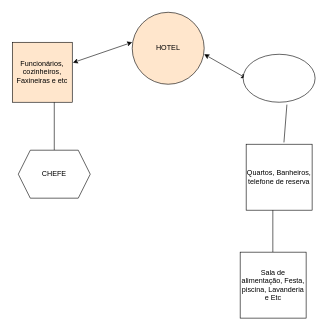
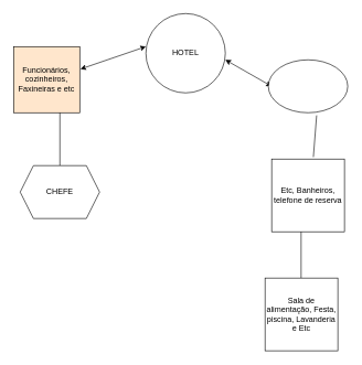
- <mxCell id="5" value="HOTEL" style="ellipse;whiteSpace=wrap;html=1;aspect=fixed;fillColor=#ffe6cc;" vertex="1" parent="1"><mxGeometry x="220" y="20" width="120" height="120" as="geometry" /></mxCell>
+ <mxCell id="5" value="HOTEL" style="ellipse;whiteSpace=wrap;html=1;aspect=fixed;" vertex="1" parent="1"><mxGeometry x="220" y="20" width="120" height="120" as="geometry" /></mxCell>
- <mxCell id="8" value="Quartos, Banheiros, telefone de reserva" style="whiteSpace=wrap;html=1;aspect=fixed;" vertex="1" parent="1"><mxGeometry x="410" y="240" width="110" height="110" as="geometry" /></mxCell>
+ <mxCell id="8" value="Etc, Banheiros, telefone de reserva" style="whiteSpace=wrap;html=1;aspect=fixed;" vertex="1" parent="1"><mxGeometry x="410" y="240" width="110" height="110" as="geometry" /></mxCell>
